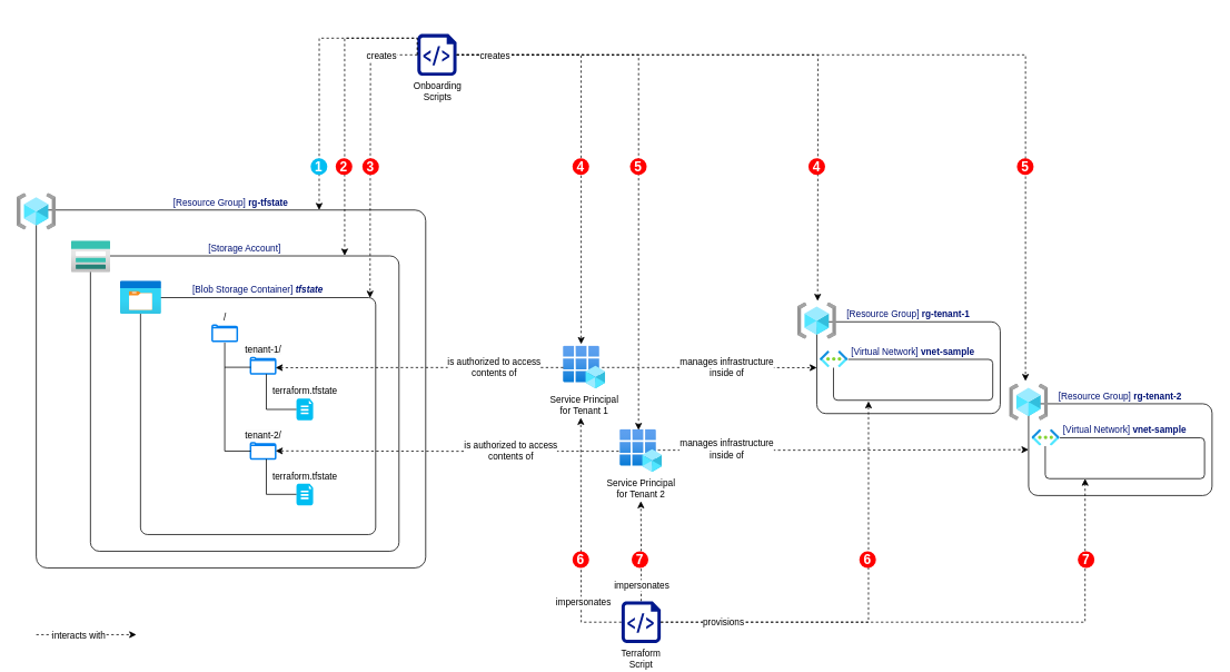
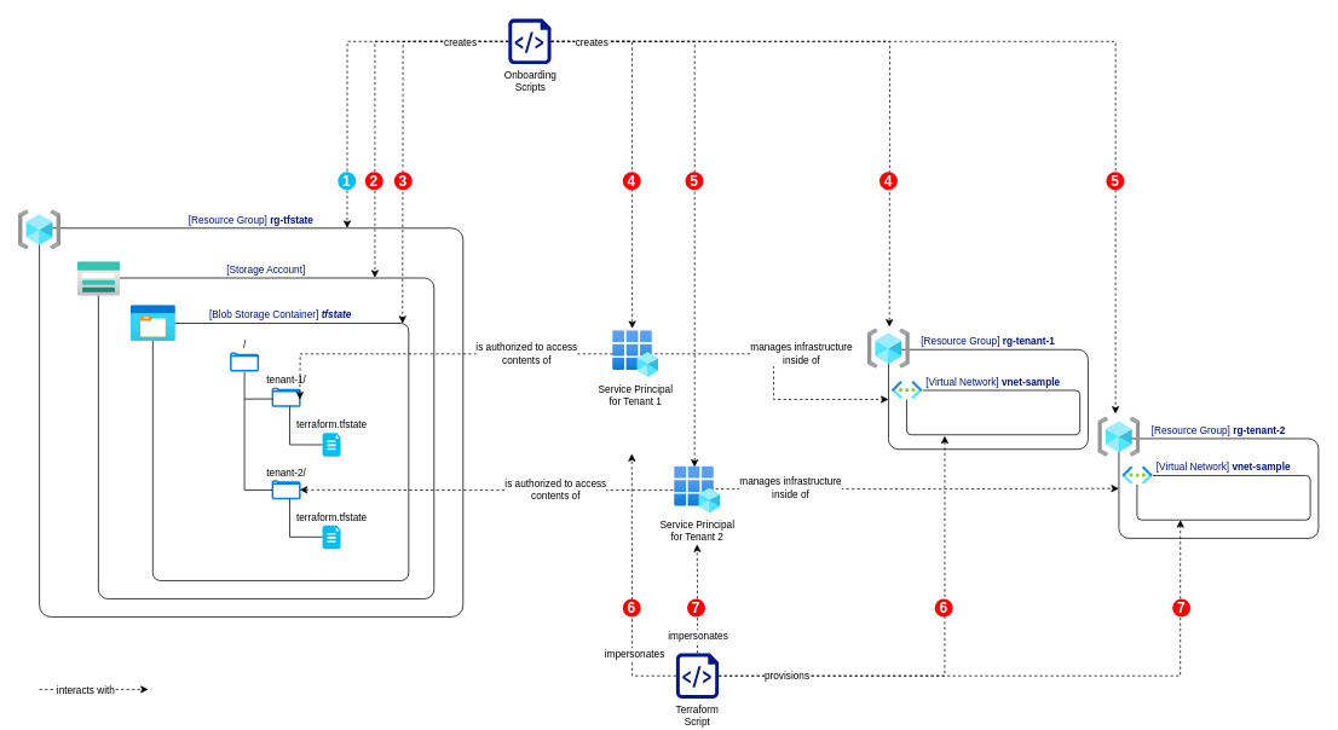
- <mxCell id="36" value="Onboarding&lt;br&gt;Scripts" style="sketch=0;aspect=fixed;pointerEvents=1;shadow=0;dashed=0;html=1;strokeColor=none;labelPosition=center;verticalLabelPosition=bottom;verticalAlign=top;align=center;fillColor=#00188D;shape=mxgraph.azure.script_file;fontSize=11;" vertex="1" parent="1"><mxGeometry x="500" y="40" width="47" height="50" as="geometry" /></mxCell>
+ <mxCell id="36" value="Onboarding&lt;br&gt;Scripts" style="sketch=0;aspect=fixed;pointerEvents=1;shadow=0;dashed=0;html=1;strokeColor=none;labelPosition=center;verticalLabelPosition=bottom;verticalAlign=top;align=center;fillColor=#00188D;shape=mxgraph.azure.script_file;fontSize=11;" vertex="1" parent="1"><mxGeometry x="560" y="20" width="47" height="50" as="geometry" /></mxCell>
- <mxCell id="10" value="Service Principal &lt;br style=&quot;font-size: 11px;&quot;&gt;for Tenant 1" style="image;aspect=fixed;html=1;points=[];align=center;fontSize=11;image=img/lib/azure2/identity/App_Registrations.svg;" vertex="1" parent="1"><mxGeometry x="675" y="414" width="50.69" height="51.5" as="geometry" /></mxCell>
+ <mxCell id="10" value="Service Principal &lt;br style=&quot;font-size: 11px;&quot;&gt;for Tenant 1" style="image;aspect=fixed;html=1;points=[];align=center;fontSize=11;image=img/lib/azure2/identity/App_Registrations.svg;" vertex="1" parent="1"><mxGeometry x="675" y="364" width="50.69" height="51.5" as="geometry" /></mxCell>
